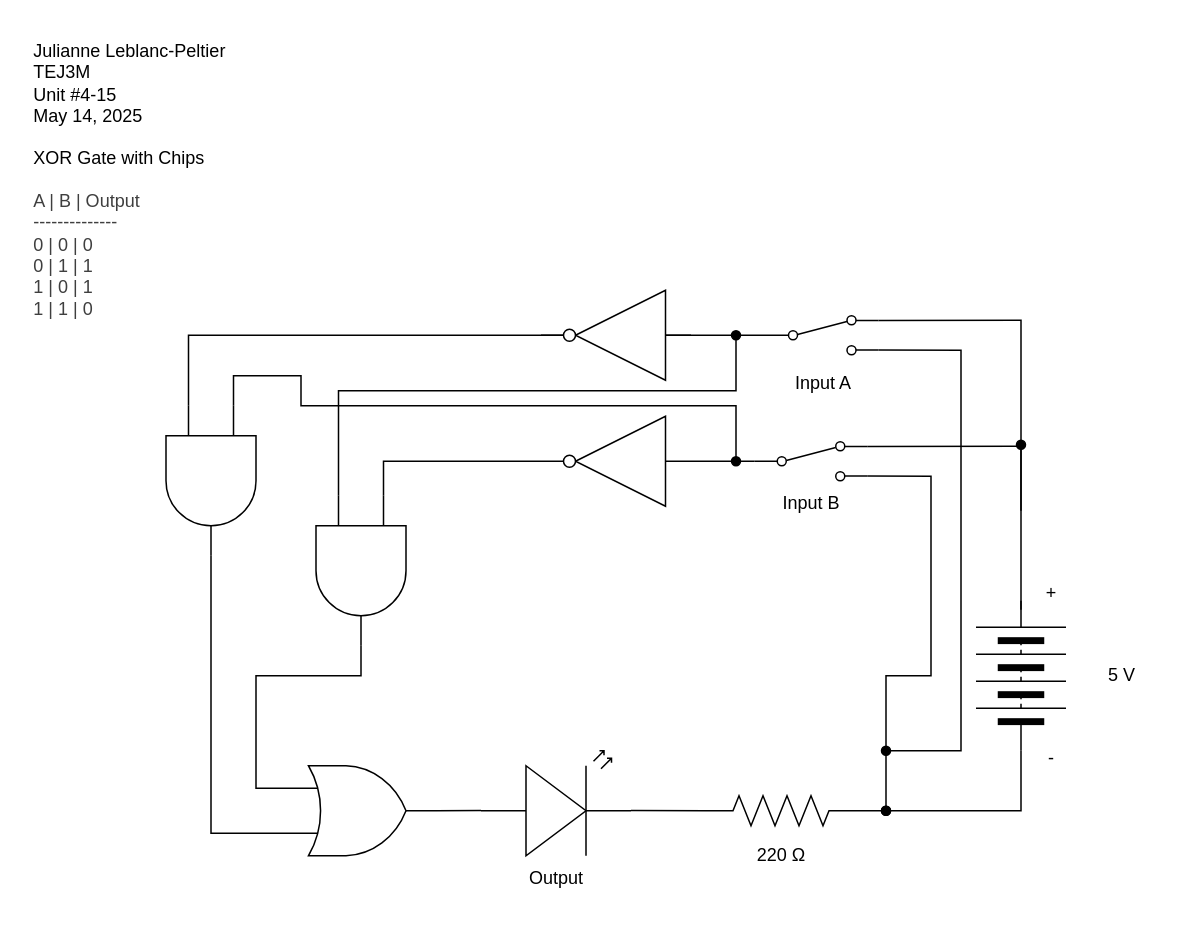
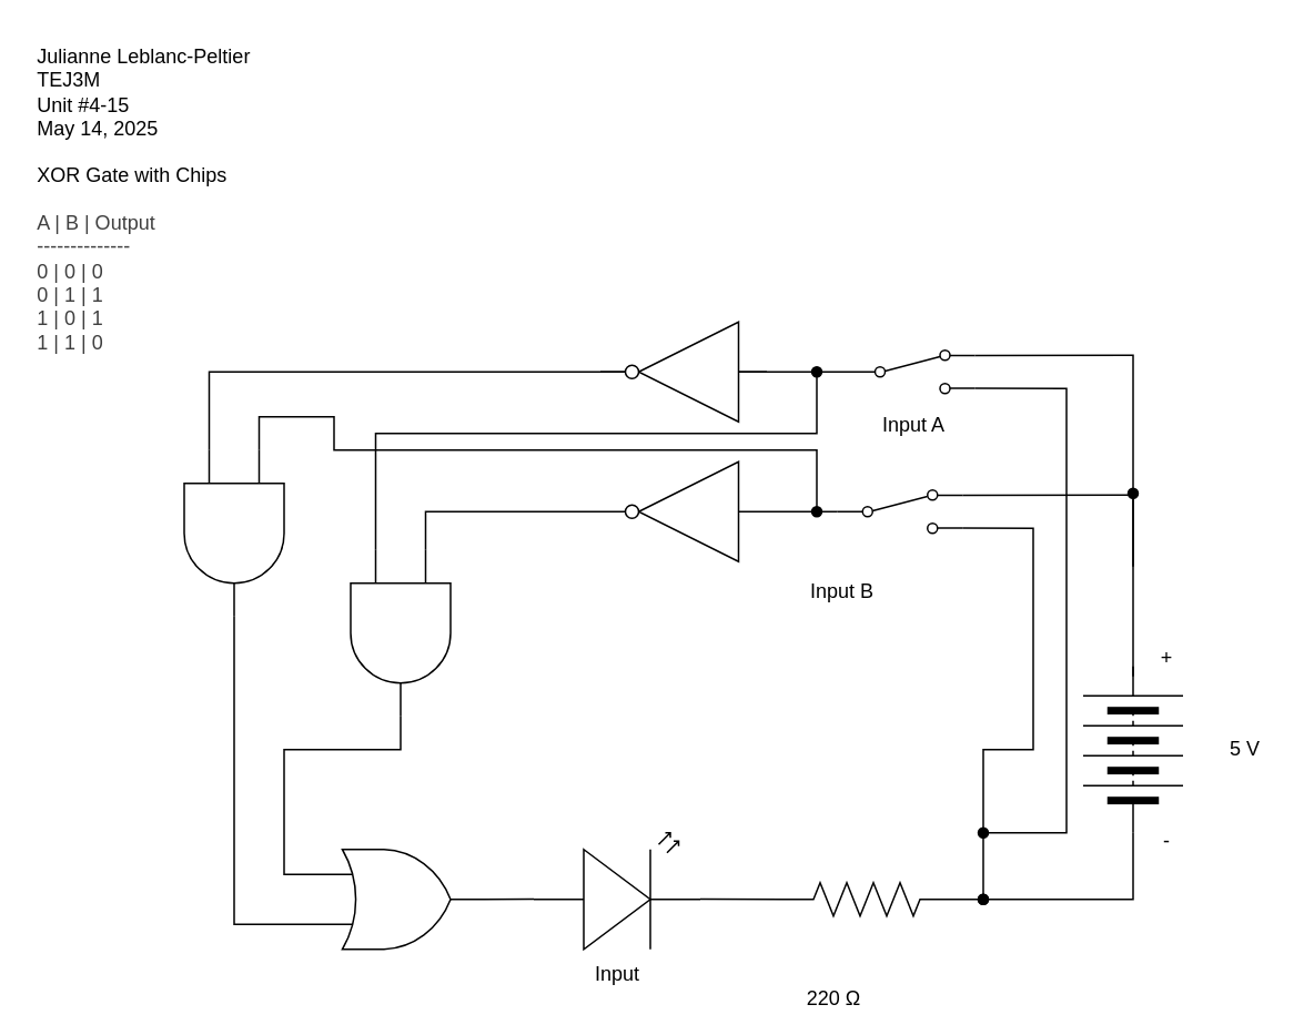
- <mxCell id="12" value="Input B" style="text;html=1;align=center;verticalAlign=middle;resizable=0;points=[];autosize=1;strokeColor=none;fillColor=none;" vertex="1" parent="1"><mxGeometry x="510" y="320" width="60" height="30" as="geometry" /></mxCell>
+ <mxCell id="12" value="Input B" style="text;html=1;align=center;verticalAlign=middle;resizable=0;points=[];autosize=1;strokeColor=none;fillColor=none;" vertex="1" parent="1"><mxGeometry x="475" y="340" width="60" height="30" as="geometry" /></mxCell>
- <mxCell id="18" value="220 Ω" style="text;html=1;align=center;verticalAlign=middle;resizable=0;points=[];autosize=1;strokeColor=none;fillColor=none;" vertex="1" parent="1"><mxGeometry x="490" y="555" width="60" height="30" as="geometry" /></mxCell>
+ <mxCell id="18" value="220 Ω" style="text;html=1;align=center;verticalAlign=middle;resizable=0;points=[];autosize=1;strokeColor=none;fillColor=none;" vertex="1" parent="1"><mxGeometry x="470" y="585" width="60" height="30" as="geometry" /></mxCell>
- <mxCell id="6" value="Output" style="text;html=1;align=center;verticalAlign=middle;resizable=0;points=[];autosize=1;strokeColor=none;fillColor=none;" vertex="1" parent="1"><mxGeometry x="340" y="570" width="60" height="30" as="geometry" /></mxCell>
+ <mxCell id="6" value="Input" style="text;html=1;align=center;verticalAlign=middle;resizable=0;points=[];autosize=1;strokeColor=none;fillColor=none;" vertex="1" parent="1"><mxGeometry x="340" y="570" width="60" height="30" as="geometry" /></mxCell>
